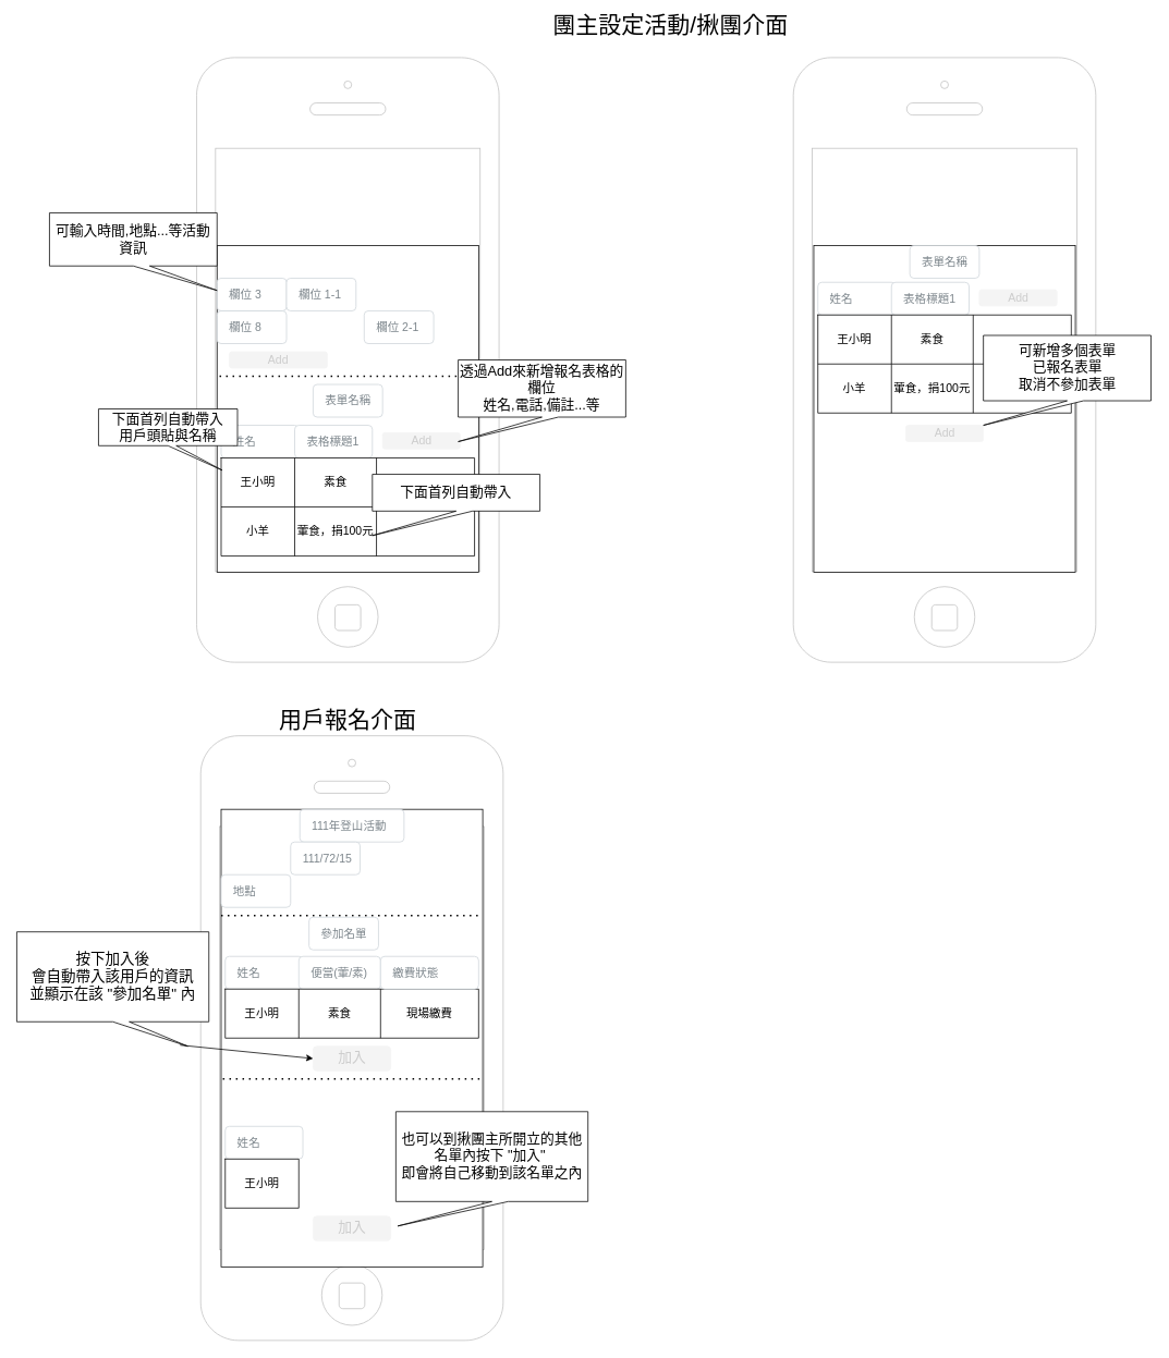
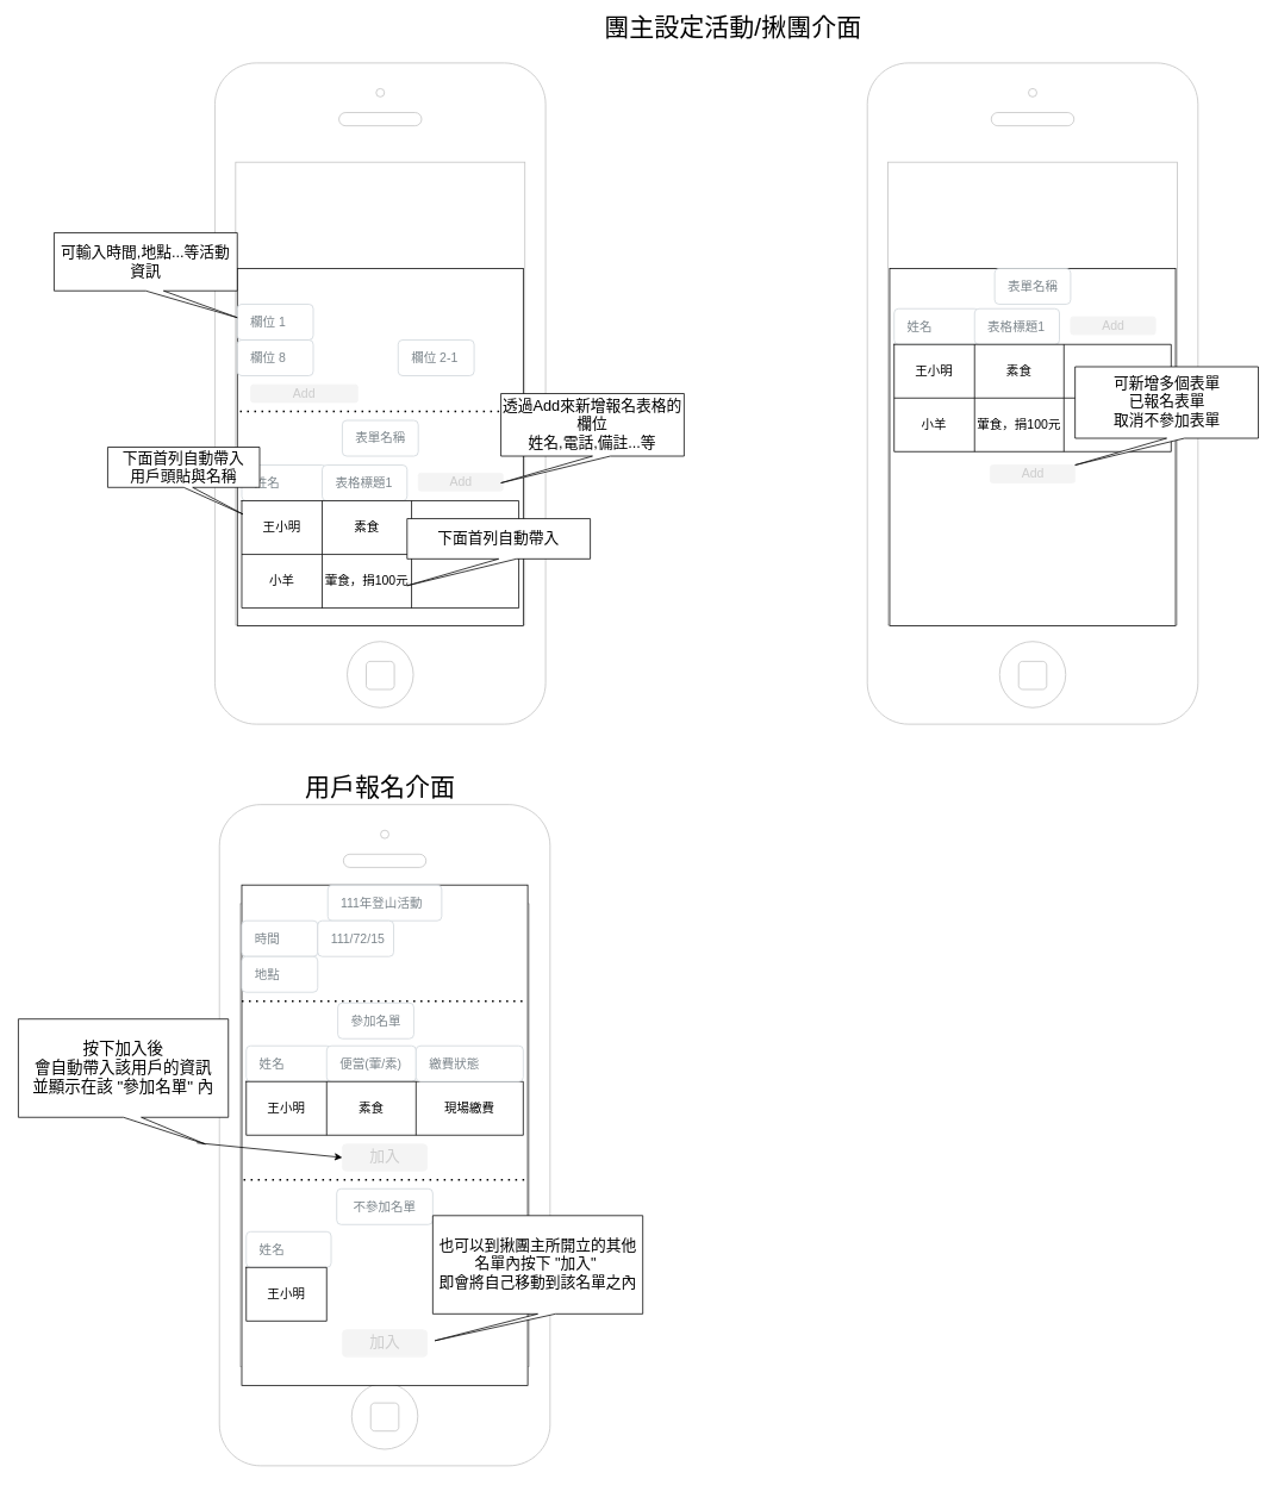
- <mxCell id="4" value="欄位 3" style="html=1;shadow=0;dashed=0;shape=mxgraph.bootstrap.rrect;rSize=5;strokeColor=#CED4DA;html=1;whiteSpace=wrap;fillColor=#FFFFFF;fontColor=#7D868C;align=left;spacing=15;fontSize=14;" vertex="1" parent="1"><mxGeometry x="265" y="340" width="85" height="40" as="geometry" /></mxCell>
+ <mxCell id="4" value="欄位 1" style="html=1;shadow=0;dashed=0;shape=mxgraph.bootstrap.rrect;rSize=5;strokeColor=#CED4DA;html=1;whiteSpace=wrap;fillColor=#FFFFFF;fontColor=#7D868C;align=left;spacing=15;fontSize=14;" vertex="1" parent="1"><mxGeometry x="265" y="340" width="85" height="40" as="geometry" /></mxCell>
- <mxCell id="5" value="欄位 1-1" style="html=1;shadow=0;dashed=0;shape=mxgraph.bootstrap.rrect;rSize=5;strokeColor=#CED4DA;html=1;whiteSpace=wrap;fillColor=#FFFFFF;fontColor=#7D868C;align=left;spacing=15;fontSize=14;" vertex="1" parent="1"><mxGeometry x="350" y="340" width="85" height="40" as="geometry" /></mxCell>
+ <mxCell id="47" value="時間&lt;span style=&quot;white-space: pre;&quot;&gt;&#09;&lt;/span&gt;&lt;br&gt;" style="html=1;shadow=0;dashed=0;shape=mxgraph.bootstrap.rrect;rSize=5;strokeColor=#CED4DA;html=1;whiteSpace=wrap;fillColor=#FFFFFF;fontColor=#7D868C;align=left;spacing=15;fontSize=14;" vertex="1" parent="1"><mxGeometry x="270" y="1030" width="85" height="40" as="geometry" /></mxCell>
+ <mxCell id="65" value="不參加名單" style="html=1;shadow=0;dashed=0;shape=mxgraph.bootstrap.rrect;rSize=5;strokeColor=#CED4DA;html=1;whiteSpace=wrap;fillColor=#FFFFFF;fontColor=#7D868C;align=center;spacing=15;fontSize=14;" vertex="1" parent="1"><mxGeometry x="376.25" y="1330" width="107.5" height="40" as="geometry" /></mxCell>
